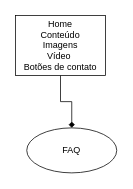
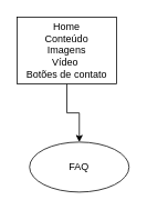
- <mxCell id="2" value="" style="edgeStyle=orthogonalEdgeStyle;rounded=0;orthogonalLoop=1;jettySize=auto;html=1;endArrow=diamond;" edge="1" parent="1" source="3" target="4"><mxGeometry relative="1" as="geometry" /></mxCell>
+ <mxCell id="2" value="" style="edgeStyle=orthogonalEdgeStyle;rounded=0;orthogonalLoop=1;jettySize=auto;html=1;" edge="1" parent="1" source="3" target="4"><mxGeometry relative="1" as="geometry" /></mxCell>
